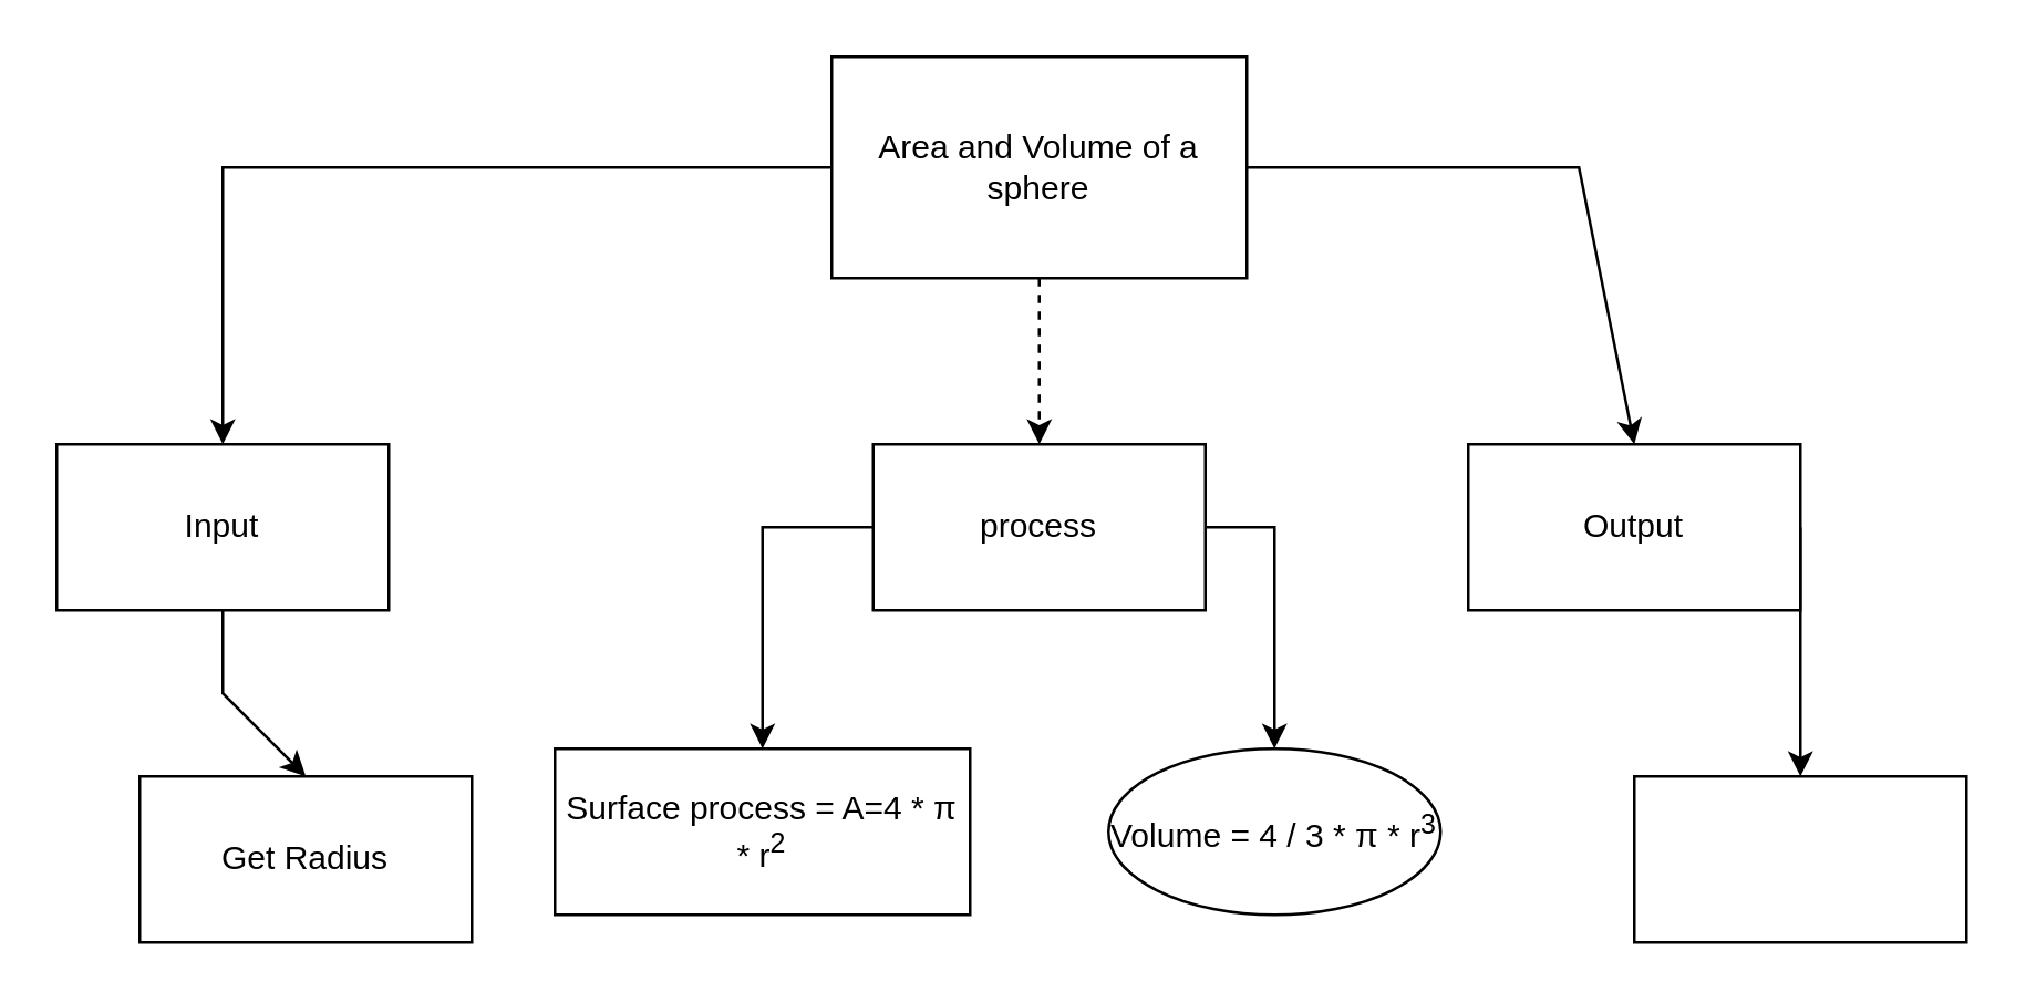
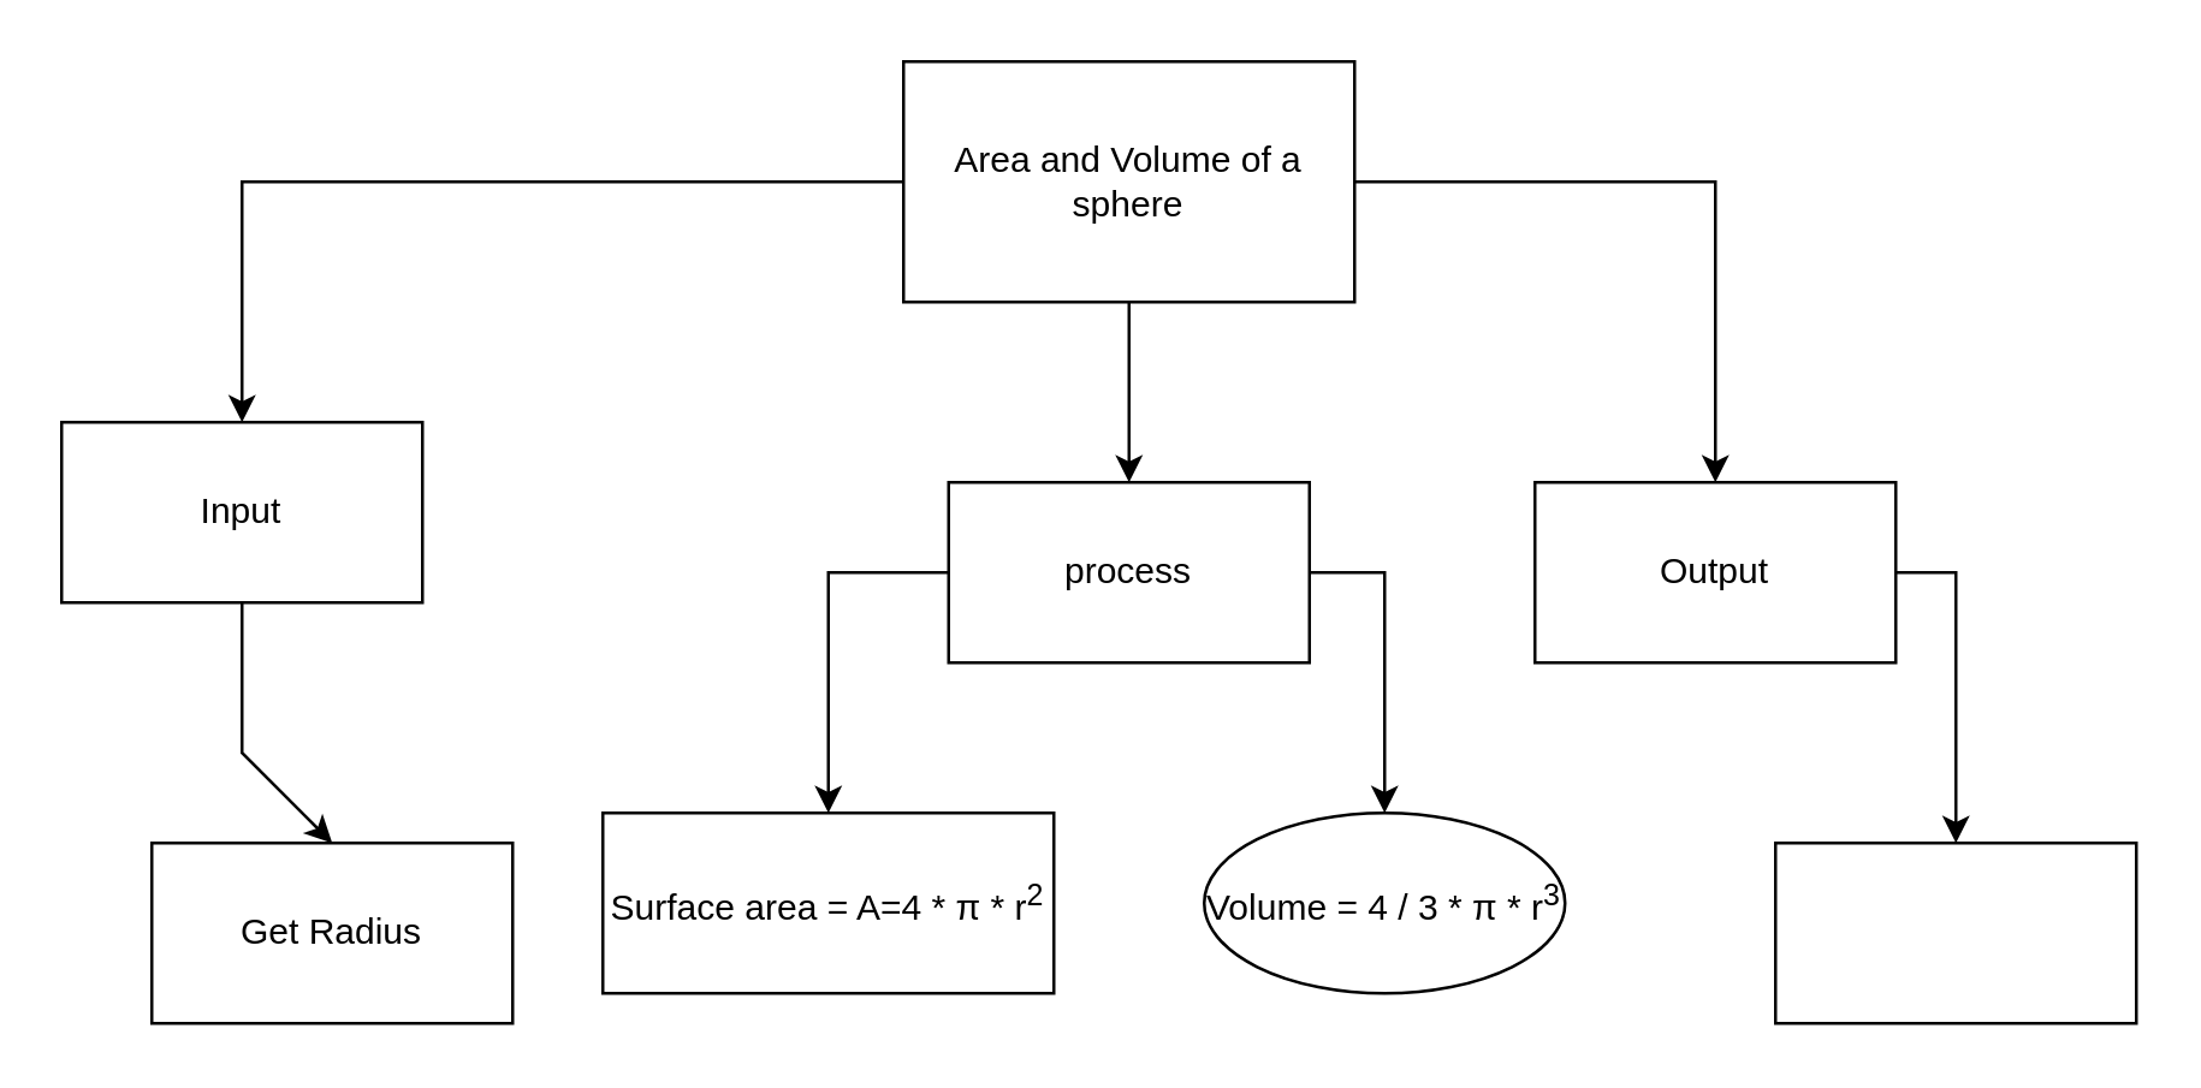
- <mxCell id="2" style="edgeStyle=none;html=1;entryX=0.5;entryY=0;entryDx=0;entryDy=0;fontFamily=Helvetica;fontSize=12;fontColor=#000000;rounded=0;strokeColor=#000000;dashed=1;" edge="1" parent="1" source="5" target="10"><mxGeometry relative="1" as="geometry" /></mxCell>
+ <mxCell id="2" style="edgeStyle=none;html=1;entryX=0.5;entryY=0;entryDx=0;entryDy=0;fontFamily=Helvetica;fontSize=12;fontColor=#000000;rounded=0;strokeColor=#000000;" edge="1" parent="1" source="5" target="10"><mxGeometry relative="1" as="geometry" /></mxCell>
- <mxCell id="7" value="Input" style="rounded=0;whiteSpace=wrap;html=1;fontFamily=Helvetica;fontSize=12;fontColor=#000000;strokeColor=default;fillColor=#FFFFFF;" vertex="1" parent="1"><mxGeometry x="20" y="160" width="120" height="60" as="geometry" /></mxCell>
+ <mxCell id="7" value="Input" style="rounded=0;whiteSpace=wrap;html=1;fontFamily=Helvetica;fontSize=12;fontColor=#000000;strokeColor=default;fillColor=#FFFFFF;" vertex="1" parent="1"><mxGeometry x="20" y="140" width="120" height="60" as="geometry" /></mxCell>
- <mxCell id="12" value="Output" style="rounded=0;whiteSpace=wrap;html=1;fontFamily=Helvetica;fontSize=12;fontColor=#000000;strokeColor=default;fillColor=#FFFFFF;" vertex="1" parent="1"><mxGeometry x="530" y="160" width="120" height="60" as="geometry" /></mxCell>
+ <mxCell id="12" value="Output" style="rounded=0;whiteSpace=wrap;html=1;fontFamily=Helvetica;fontSize=12;fontColor=#000000;strokeColor=default;fillColor=#FFFFFF;" vertex="1" parent="1"><mxGeometry x="510" y="160" width="120" height="60" as="geometry" /></mxCell>
- <mxCell id="14" value="Surface process = A=4 * π * r&lt;sup&gt;2&lt;/sup&gt;" style="rounded=0;whiteSpace=wrap;html=1;fontFamily=Helvetica;fontSize=12;fontColor=#000000;strokeColor=default;fillColor=#FFFFFF;" vertex="1" parent="1"><mxGeometry x="200" y="270" width="150" height="60" as="geometry" /></mxCell>
+ <mxCell id="14" value="Surface area = A=4 * π * r&lt;sup&gt;2&lt;/sup&gt;" style="rounded=0;whiteSpace=wrap;html=1;fontFamily=Helvetica;fontSize=12;fontColor=#000000;strokeColor=default;fillColor=#FFFFFF;" vertex="1" parent="1"><mxGeometry x="200" y="270" width="150" height="60" as="geometry" /></mxCell>
